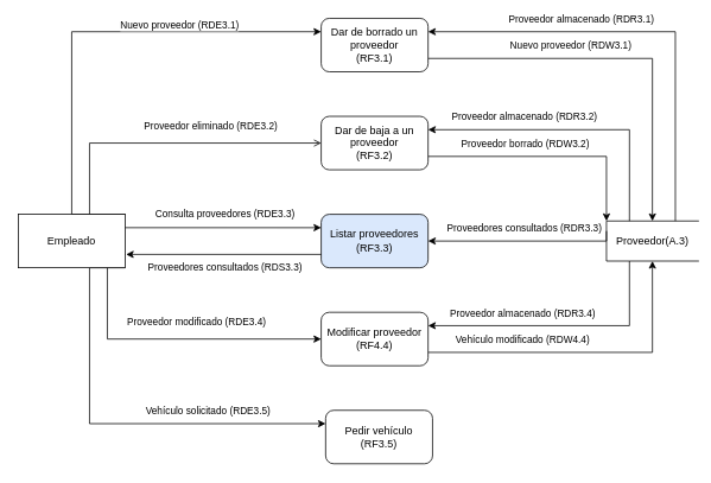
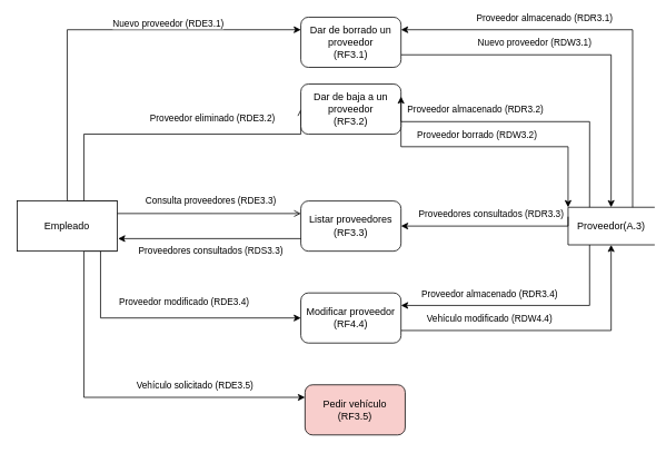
- <mxCell id="18" value="Dar de baja a un proveedor&lt;br&gt;(RF3.2)" style="rounded=1;whiteSpace=wrap;html=1;" vertex="1" parent="1"><mxGeometry x="360" y="130" width="120" height="60" as="geometry" /></mxCell>
+ <mxCell id="18" value="Dar de baja a un proveedor&lt;br&gt;(RF3.2)" style="rounded=1;whiteSpace=wrap;html=1;" vertex="1" parent="1"><mxGeometry x="360" y="100" width="120" height="60" as="geometry" /></mxCell>
- <mxCell id="10" style="edgeStyle=orthogonalEdgeStyle;rounded=0;orthogonalLoop=1;jettySize=auto;html=1;exitX=1;exitY=0.25;exitDx=0;exitDy=0;entryX=0;entryY=0.25;entryDx=0;entryDy=0;" edge="1" parent="1" source="12" target="21"><mxGeometry relative="1" as="geometry" /></mxCell>
+ <mxCell id="10" style="edgeStyle=orthogonalEdgeStyle;rounded=0;orthogonalLoop=1;jettySize=auto;html=1;exitX=1;exitY=0.25;exitDx=0;exitDy=0;entryX=0;entryY=0.25;entryDx=0;entryDy=0;endArrow=open;" edge="1" parent="1" source="12" target="21"><mxGeometry relative="1" as="geometry" /></mxCell>
- <mxCell id="21" value="Listar proveedores&lt;br&gt;(RF3.3)" style="rounded=1;whiteSpace=wrap;html=1;fillColor=#dae8fc;" vertex="1" parent="1"><mxGeometry x="360" y="240" width="120" height="60" as="geometry" /></mxCell>
+ <mxCell id="21" value="Listar proveedores&lt;br&gt;(RF3.3)" style="rounded=1;whiteSpace=wrap;html=1;" vertex="1" parent="1"><mxGeometry x="360" y="240" width="120" height="60" as="geometry" /></mxCell>
- <mxCell id="25" value="Pedir vehículo (RF3.5)" style="rounded=1;whiteSpace=wrap;html=1;" vertex="1" parent="1"><mxGeometry x="365" y="460" width="120" height="60" as="geometry" /></mxCell>
+ <mxCell id="25" value="Pedir vehículo (RF3.5)" style="rounded=1;whiteSpace=wrap;html=1;fillColor=#f8cecc;" vertex="1" parent="1"><mxGeometry x="365" y="460" width="120" height="60" as="geometry" /></mxCell>
